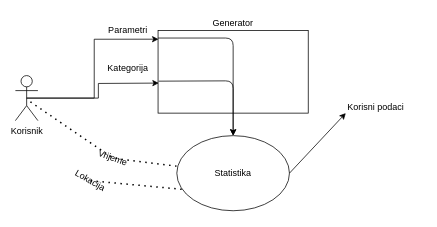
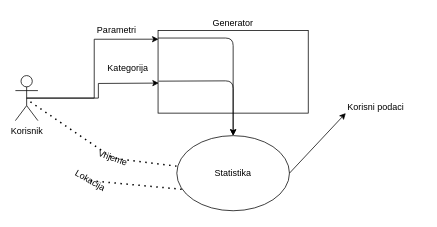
- <mxCell id="7" value="Parametri" style="text;html=1;strokeColor=none;fillColor=none;align=center;verticalAlign=middle;whiteSpace=wrap;rounded=0;" parent="1" vertex="1"><mxGeometry x="150" y="30" width="40" height="20" as="geometry" /></mxCell>
+ <mxCell id="7" value="Parametri" style="text;html=1;strokeColor=none;fillColor=none;align=center;verticalAlign=middle;whiteSpace=wrap;rounded=0;" parent="1" vertex="1"><mxGeometry x="135" y="30" width="40" height="20" as="geometry" /></mxCell>
